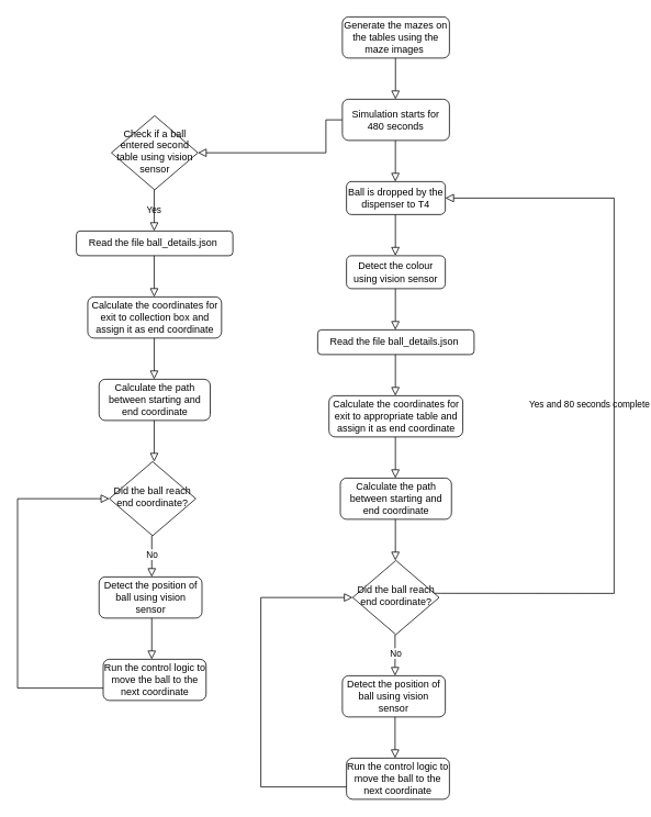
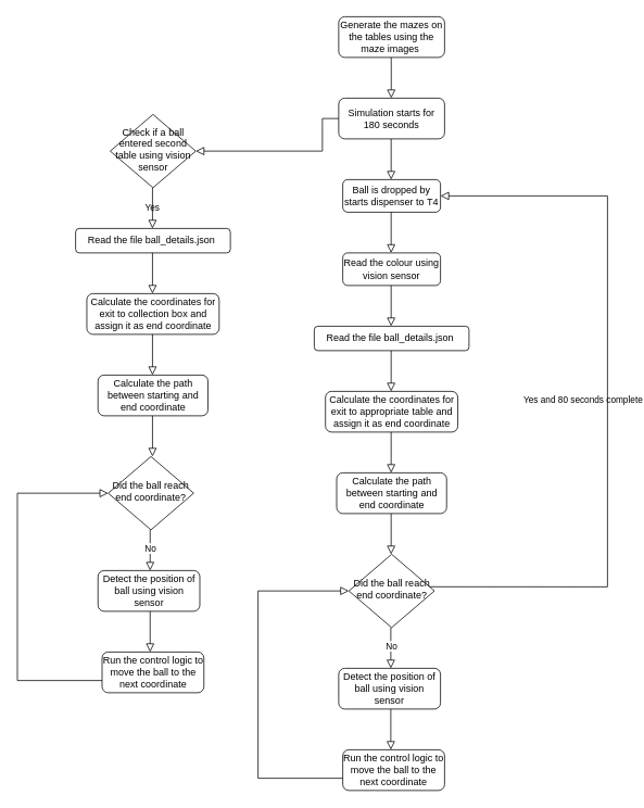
- <mxCell id="38" value="Simulation starts for 480 seconds" style="rounded=1;whiteSpace=wrap;html=1;fontSize=12;glass=0;strokeWidth=1;shadow=0;" vertex="1" parent="1"><mxGeometry x="415" y="120" width="130" height="50" as="geometry" /></mxCell>
+ <mxCell id="38" value="Simulation starts for 180 seconds" style="rounded=1;whiteSpace=wrap;html=1;fontSize=12;glass=0;strokeWidth=1;shadow=0;" vertex="1" parent="1"><mxGeometry x="415" y="120" width="130" height="50" as="geometry" /></mxCell>
- <mxCell id="2" value="Ball is dropped by the dispenser to T4" style="rounded=1;whiteSpace=wrap;html=1;fontSize=12;glass=0;strokeWidth=1;shadow=0;" vertex="1" parent="1"><mxGeometry x="420" y="220" width="120" height="40" as="geometry" /></mxCell>
+ <mxCell id="2" value="Ball is dropped by starts dispenser to T4" style="rounded=1;whiteSpace=wrap;html=1;fontSize=12;glass=0;strokeWidth=1;shadow=0;" vertex="1" parent="1"><mxGeometry x="420" y="220" width="120" height="40" as="geometry" /></mxCell>
- <mxCell id="4" value="Detect the colour using vision sensor" style="rounded=1;whiteSpace=wrap;html=1;fontSize=12;glass=0;strokeWidth=1;shadow=0;" vertex="1" parent="1"><mxGeometry x="420" y="310" width="120" height="40" as="geometry" /></mxCell>
+ <mxCell id="4" value="Read the colour using vision sensor" style="rounded=1;whiteSpace=wrap;html=1;fontSize=12;glass=0;strokeWidth=1;shadow=0;" vertex="1" parent="1"><mxGeometry x="420" y="310" width="120" height="40" as="geometry" /></mxCell>
